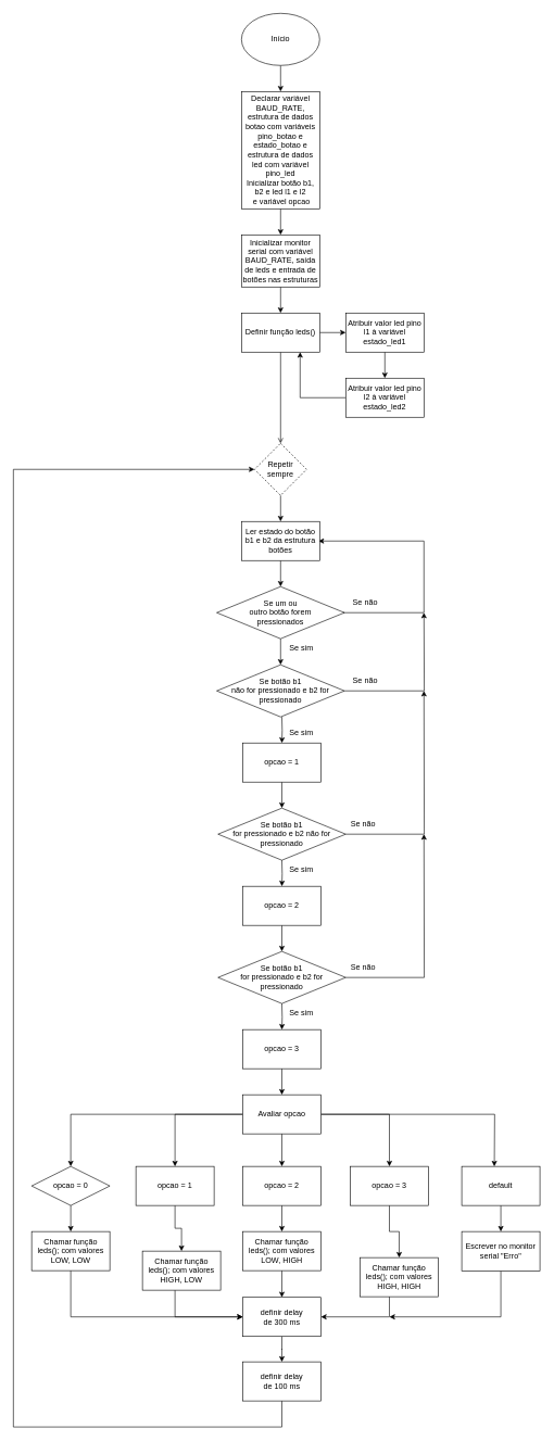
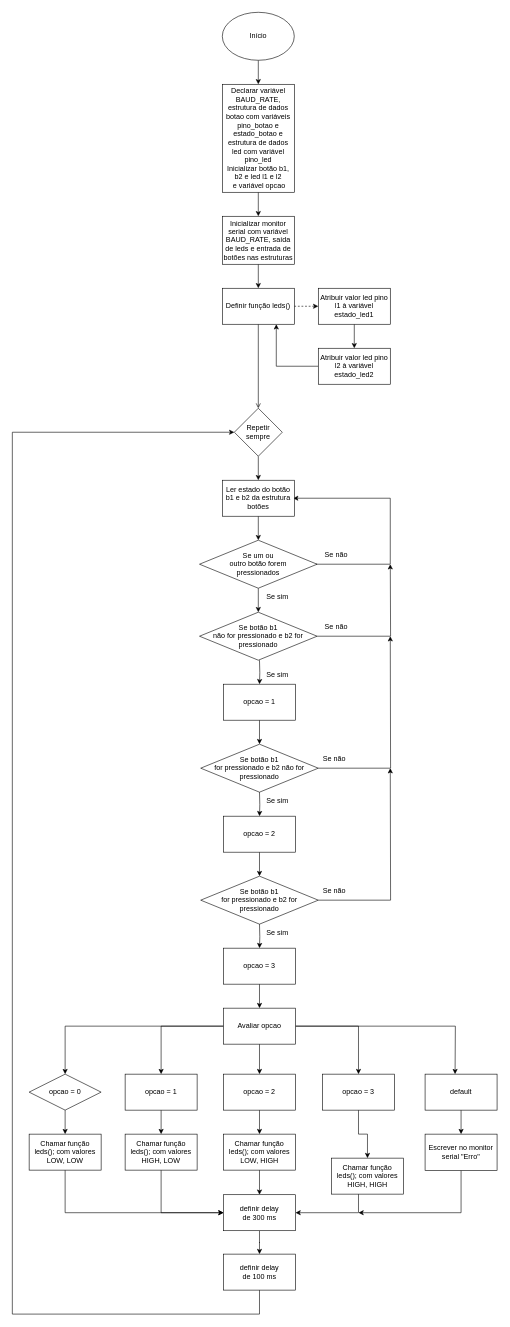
- <mxCell id="59" style="edgeStyle=orthogonalEdgeStyle;rounded=0;orthogonalLoop=1;jettySize=auto;html=1;entryX=0;entryY=0.5;entryDx=0;entryDy=0;" edge="1" parent="1" source="61" target="63"><mxGeometry relative="1" as="geometry" /></mxCell>
+ <mxCell id="59" style="edgeStyle=orthogonalEdgeStyle;rounded=0;orthogonalLoop=1;jettySize=auto;html=1;entryX=0;entryY=0.5;entryDx=0;entryDy=0;dashed=1;" edge="1" parent="1" source="61" target="63"><mxGeometry relative="1" as="geometry" /></mxCell>
- <mxCell id="9" value="Repetir sempre" style="rhombus;whiteSpace=wrap;html=1;dashed=1;" parent="1" vertex="1"><mxGeometry x="390" y="680" width="80" height="80" as="geometry" /></mxCell>
+ <mxCell id="9" value="Repetir sempre" style="rhombus;whiteSpace=wrap;html=1;" parent="1" vertex="1"><mxGeometry x="390" y="680" width="80" height="80" as="geometry" /></mxCell>
- <mxCell id="29" value="Chamar função leds(); com valores HIGH, LOW" style="rounded=0;whiteSpace=wrap;html=1;" parent="1" vertex="1"><mxGeometry x="218" y="1920" width="120" height="60" as="geometry" /></mxCell>
+ <mxCell id="29" value="Chamar função leds(); com valores HIGH, LOW" style="rounded=0;whiteSpace=wrap;html=1;" parent="1" vertex="1"><mxGeometry x="208" y="1890" width="120" height="60" as="geometry" /></mxCell>
